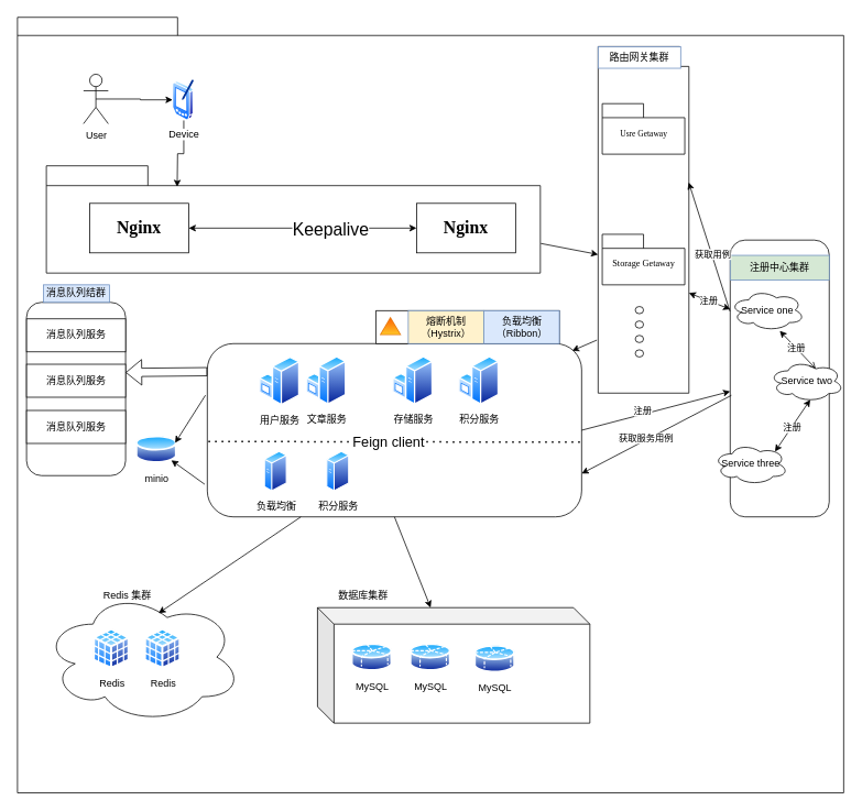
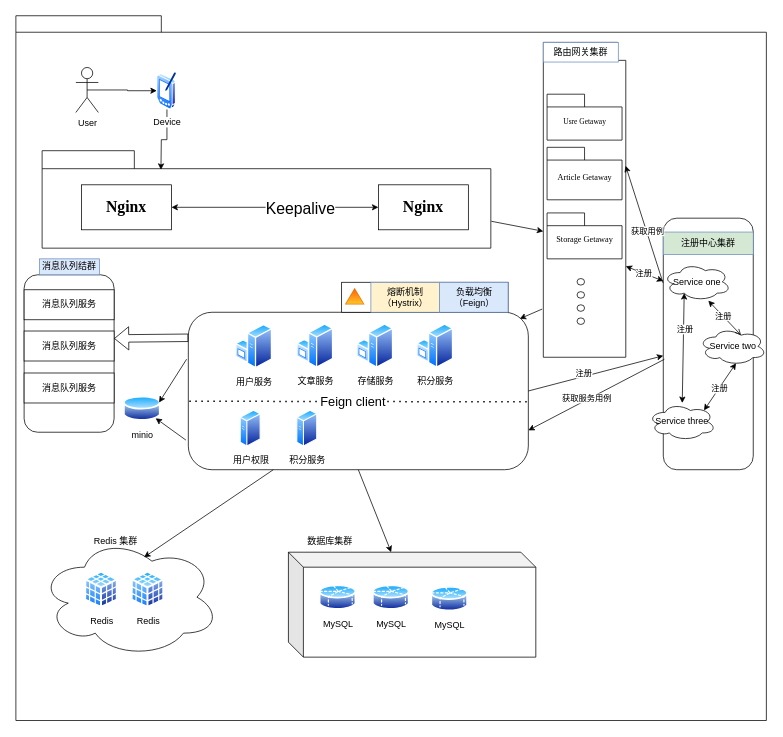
+ <mxCell id="19" value="&lt;font style=&quot;font-size: 11px; font-weight: normal;&quot;&gt;Article Getaway&lt;/font&gt;" style="shape=folder;fontStyle=1;spacingTop=10;tabWidth=50;tabHeight=17;tabPosition=left;html=1;rounded=0;shadow=0;comic=0;labelBackgroundColor=none;strokeWidth=1;fontFamily=Verdana;fontSize=10;align=center;" vertex="1" parent="10"><mxGeometry x="5" y="140" width="100" height="70" as="geometry" /></mxCell>
- <mxCell id="48" value="负载均衡（Ribbon）" style="rounded=0;whiteSpace=wrap;html=1;fillColor=#dae8fc;strokeColor=#6c8ebf;" vertex="1" parent="1"><mxGeometry x="585.5" y="376" width="91.5" height="40" as="geometry" /></mxCell>
+ <mxCell id="48" value="负载均衡（Feign）" style="rounded=0;whiteSpace=wrap;html=1;fillColor=#dae8fc;strokeColor=#6c8ebf;" vertex="1" parent="1"><mxGeometry x="585.5" y="376" width="91.5" height="40" as="geometry" /></mxCell>
+ <mxCell id="33" value="" style="endArrow=classic;startArrow=classic;html=1;rounded=0;entryX=0.31;entryY=0.8;entryDx=0;entryDy=0;entryPerimeter=0;" edge="1" parent="1" source="30" target="28"><mxGeometry width="50" height="50" relative="1" as="geometry"><mxPoint x="924" y="560.5" as="sourcePoint" /><mxPoint x="974" y="510.5" as="targetPoint" /></mxGeometry></mxCell>
+ <mxCell id="34" value="注册" style="edgeLabel;html=1;align=center;verticalAlign=middle;resizable=0;points=[];" vertex="1" connectable="0" parent="33"><mxGeometry x="0.349" y="-1" relative="1" as="geometry"><mxPoint as="offset" /></mxGeometry></mxCell>
- <mxCell id="43" value="文章服务" style="image;aspect=fixed;perimeter=ellipsePerimeter;html=1;align=center;shadow=0;dashed=0;spacingTop=3;image=img/lib/active_directory/windows_server.svg;" vertex="1" parent="1"><mxGeometry x="370" y="431" width="49.2" height="60" as="geometry" /></mxCell>
+ <mxCell id="43" value="文章服务" style="image;aspect=fixed;perimeter=ellipsePerimeter;html=1;align=center;shadow=0;dashed=0;spacingTop=3;image=img/lib/active_directory/windows_server.svg;" vertex="1" parent="1"><mxGeometry x="395" y="431" width="49.2" height="60" as="geometry" /></mxCell>
- <mxCell id="52" value="负载均衡" style="image;aspect=fixed;perimeter=ellipsePerimeter;html=1;align=center;shadow=0;dashed=0;spacingTop=3;image=img/lib/active_directory/generic_server.svg;" vertex="1" parent="1"><mxGeometry x="319.5" y="546" width="28.0" height="50" as="geometry" /></mxCell>
+ <mxCell id="52" value="用户权限" style="image;aspect=fixed;perimeter=ellipsePerimeter;html=1;align=center;shadow=0;dashed=0;spacingTop=3;image=img/lib/active_directory/generic_server.svg;" vertex="1" parent="1"><mxGeometry x="319.5" y="546" width="28.0" height="50" as="geometry" /></mxCell>
